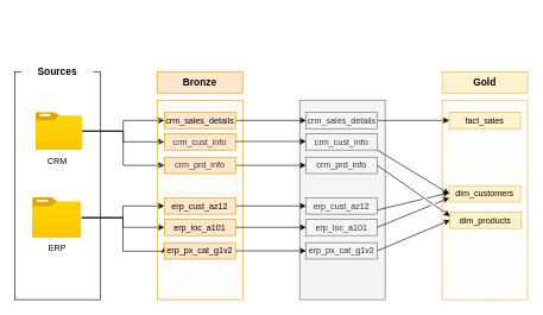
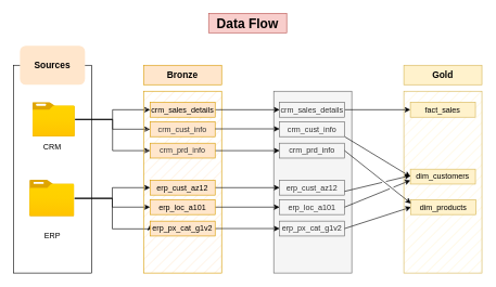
+ <mxCell id="17" value="Data Flow" style="rounded=0;whiteSpace=wrap;html=1;fontStyle=1;fontSize=20;fillColor=#f8cecc;strokeColor=#b85450;" parent="1" vertex="1"><mxGeometry x="320" y="20" width="120" height="30" as="geometry" /></mxCell>
- <mxCell id="16" value="Sources" style="rounded=1;whiteSpace=wrap;html=1;strokeColor=none;fontSize=14;fontStyle=1" parent="1" vertex="1"><mxGeometry x="30" y="70" width="100" height="60" as="geometry" /></mxCell>
+ <mxCell id="16" value="Sources" style="rounded=1;whiteSpace=wrap;html=1;strokeColor=none;fontSize=14;fontStyle=1;fillColor=#ffe6cc;" parent="1" vertex="1"><mxGeometry x="30" y="70" width="100" height="60" as="geometry" /></mxCell>
- <mxCell id="41" value="dim_products" style="rounded=0;whiteSpace=wrap;html=1;fillColor=#fff2cc;strokeColor=#d6b656;" parent="1" vertex="1"><mxGeometry x="631" y="297" width="100" height="23" as="geometry" /></mxCell>
+ <mxCell id="41" value="dim_products" style="rounded=0;whiteSpace=wrap;html=1;fillColor=#fff2cc;strokeColor=#d6b656;" parent="1" vertex="1"><mxGeometry x="631" y="307" width="100" height="23" as="geometry" /></mxCell>
- <mxCell id="12" value="ERP" style="text;html=1;align=center;verticalAlign=middle;whiteSpace=wrap;rounded=0;" parent="1" vertex="1"><mxGeometry x="49.5" y="333" width="60" height="30" as="geometry" /></mxCell>
+ <mxCell id="12" value="ERP" style="text;html=1;align=center;verticalAlign=middle;whiteSpace=wrap;rounded=0;" parent="1" vertex="1"><mxGeometry x="49.5" y="348" width="60" height="30" as="geometry" /></mxCell>
